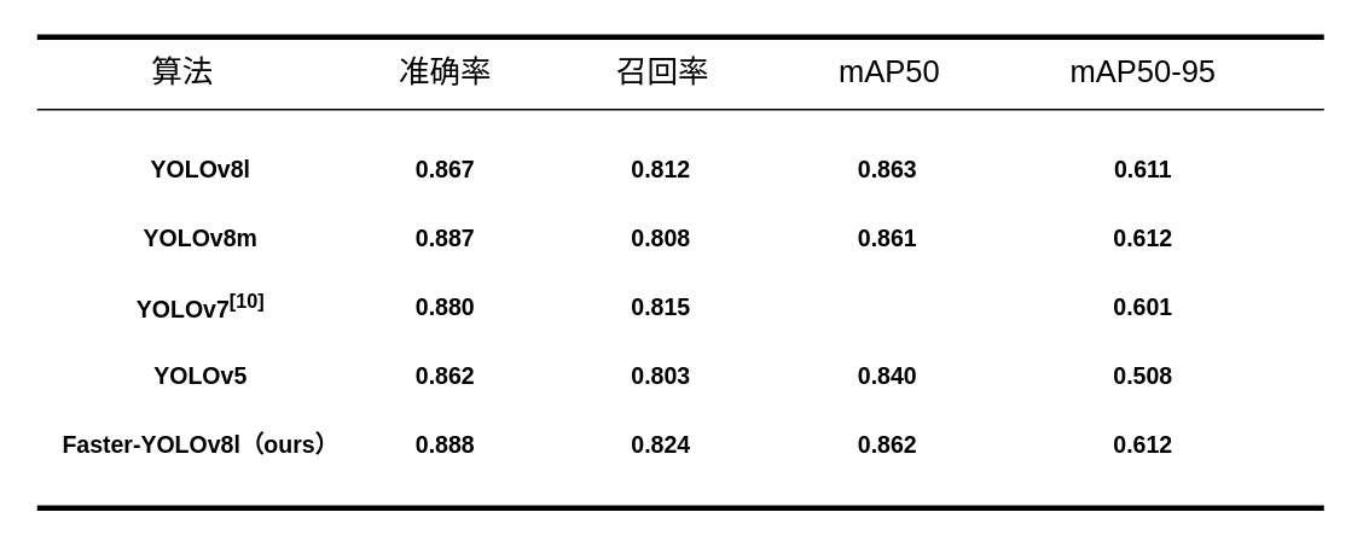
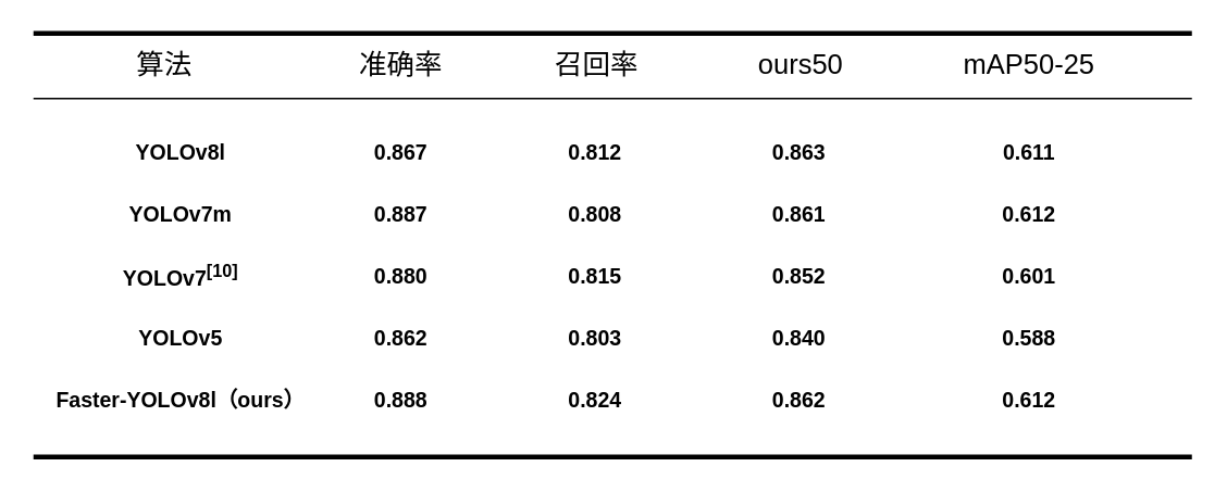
- <mxCell id="5" value="&lt;span style=&quot;font-size: 17px;&quot;&gt;mAP50&lt;/span&gt;" style="text;html=1;align=center;verticalAlign=middle;resizable=0;points=[];autosize=1;strokeColor=none;fillColor=none;" parent="1" vertex="1"><mxGeometry x="450" y="25" width="80" height="30" as="geometry" /></mxCell>
+ <mxCell id="5" value="&lt;span style=&quot;font-size: 17px;&quot;&gt;ours50&lt;/span&gt;" style="text;html=1;align=center;verticalAlign=middle;resizable=0;points=[];autosize=1;strokeColor=none;fillColor=none;" parent="1" vertex="1"><mxGeometry x="450" y="25" width="80" height="30" as="geometry" /></mxCell>
- <mxCell id="9" value="&lt;span style=&quot;font-size: 17px;&quot;&gt;mAP50-95&lt;br&gt;&lt;/span&gt;" style="text;html=1;align=center;verticalAlign=middle;resizable=0;points=[];autosize=1;strokeColor=none;fillColor=none;" parent="1" vertex="1"><mxGeometry x="580" y="25" width="100" height="30" as="geometry" /></mxCell>
+ <mxCell id="9" value="&lt;span style=&quot;font-size: 17px;&quot;&gt;mAP50-25&lt;br&gt;&lt;/span&gt;" style="text;html=1;align=center;verticalAlign=middle;resizable=0;points=[];autosize=1;strokeColor=none;fillColor=none;" parent="1" vertex="1"><mxGeometry x="580" y="25" width="100" height="30" as="geometry" /></mxCell>
- <mxCell id="11" value="&lt;font style=&quot;font-size: 13px;&quot;&gt;&lt;b&gt;YOLOv8m&lt;/b&gt;&lt;/font&gt;" style="text;html=1;align=center;verticalAlign=middle;resizable=0;points=[];autosize=1;strokeColor=none;fillColor=none;strokeWidth=1;" parent="10" vertex="1"><mxGeometry x="45" y="38" width="90" height="30" as="geometry" /></mxCell>
+ <mxCell id="11" value="&lt;font style=&quot;font-size: 13px;&quot;&gt;&lt;b&gt;YOLOv7m&lt;/b&gt;&lt;/font&gt;" style="text;html=1;align=center;verticalAlign=middle;resizable=0;points=[];autosize=1;strokeColor=none;fillColor=none;strokeWidth=1;" parent="10" vertex="1"><mxGeometry x="45" y="38" width="90" height="30" as="geometry" /></mxCell>
+ <mxCell id="30" value="&lt;span style=&quot;font-size: 13px;&quot;&gt;&lt;b&gt;0.852&lt;/b&gt;&lt;/span&gt;" style="text;html=1;align=center;verticalAlign=middle;resizable=0;points=[];autosize=1;strokeColor=none;fillColor=none;strokeWidth=1;" parent="28" vertex="1"><mxGeometry x="60" y="76" width="60" height="30" as="geometry" /></mxCell>
- <mxCell id="39" value="&lt;font style=&quot;font-size: 13px;&quot;&gt;&lt;b&gt;0.508&lt;/b&gt;&lt;/font&gt;" style="text;html=1;align=center;verticalAlign=middle;resizable=0;points=[];autosize=1;strokeColor=none;fillColor=none;strokeWidth=1;" parent="34" vertex="1"><mxGeometry x="60" y="114" width="60" height="30" as="geometry" /></mxCell>
+ <mxCell id="39" value="&lt;font style=&quot;font-size: 13px;&quot;&gt;&lt;b&gt;0.588&lt;/b&gt;&lt;/font&gt;" style="text;html=1;align=center;verticalAlign=middle;resizable=0;points=[];autosize=1;strokeColor=none;fillColor=none;strokeWidth=1;" parent="34" vertex="1"><mxGeometry x="60" y="114" width="60" height="30" as="geometry" /></mxCell>
